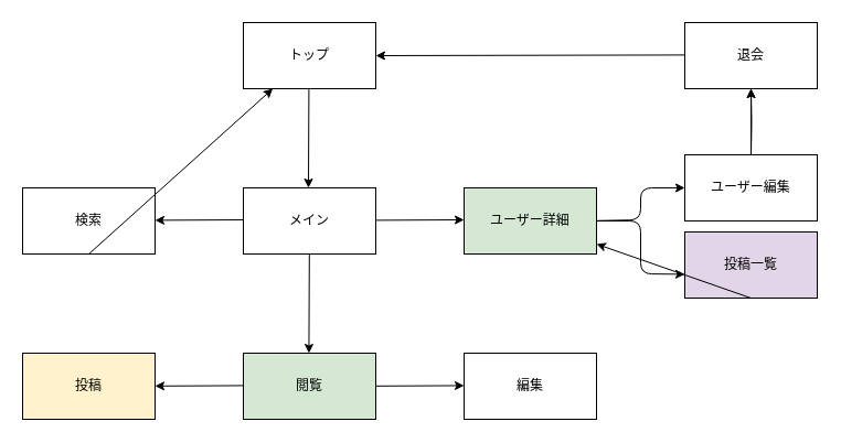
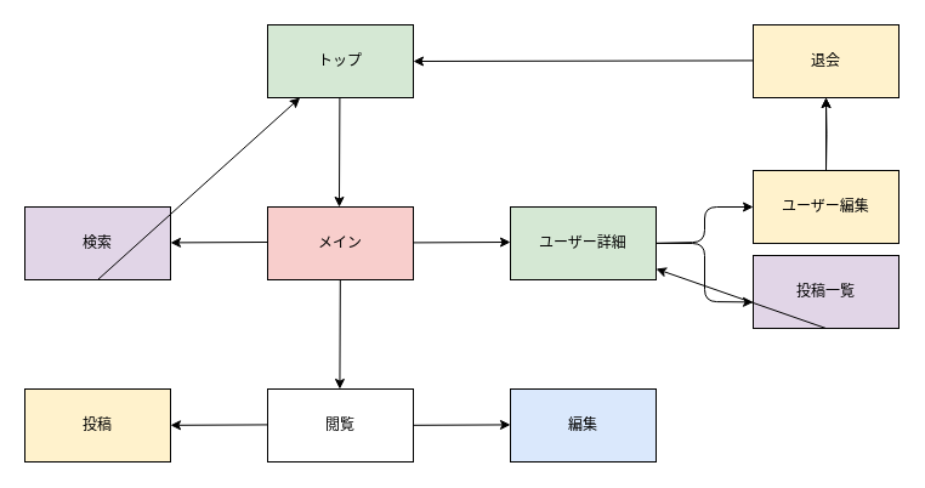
- <mxCell id="2" value="トップ" style="rounded=0;whiteSpace=wrap;html=1;" vertex="1" parent="1"><mxGeometry x="220" y="20" width="120" height="60" as="geometry" /></mxCell>
+ <mxCell id="2" value="トップ" style="rounded=0;whiteSpace=wrap;html=1;fillColor=#d5e8d4;" vertex="1" parent="1"><mxGeometry x="220" y="20" width="120" height="60" as="geometry" /></mxCell>
- <mxCell id="18" value="退会" style="rounded=0;whiteSpace=wrap;html=1;" vertex="1" parent="1"><mxGeometry x="620" y="20" width="120" height="60" as="geometry" /></mxCell>
+ <mxCell id="18" value="退会" style="rounded=0;whiteSpace=wrap;html=1;fillColor=#fff2cc;" vertex="1" parent="1"><mxGeometry x="620" y="20" width="120" height="60" as="geometry" /></mxCell>
- <mxCell id="16" value="ユーザー編集" style="rounded=0;whiteSpace=wrap;html=1;" vertex="1" parent="1"><mxGeometry x="620" y="140" width="120" height="60" as="geometry" /></mxCell>
+ <mxCell id="16" value="ユーザー編集" style="rounded=0;whiteSpace=wrap;html=1;fillColor=#fff2cc;" vertex="1" parent="1"><mxGeometry x="620" y="140" width="120" height="60" as="geometry" /></mxCell>
- <mxCell id="8" value="検索" style="rounded=0;whiteSpace=wrap;html=1;" vertex="1" parent="1"><mxGeometry x="20" y="170" width="120" height="60" as="geometry" /></mxCell>
+ <mxCell id="8" value="検索" style="rounded=0;whiteSpace=wrap;html=1;fillColor=#e1d5e7;" vertex="1" parent="1"><mxGeometry x="20" y="170" width="120" height="60" as="geometry" /></mxCell>
- <mxCell id="3" value="メイン" style="rounded=0;whiteSpace=wrap;html=1;" vertex="1" parent="1"><mxGeometry x="220" y="170" width="120" height="60" as="geometry" /></mxCell>
+ <mxCell id="3" value="メイン" style="rounded=0;whiteSpace=wrap;html=1;fillColor=#f8cecc;" vertex="1" parent="1"><mxGeometry x="220" y="170" width="120" height="60" as="geometry" /></mxCell>
- <mxCell id="5" value="閲覧" style="rounded=0;whiteSpace=wrap;html=1;fillColor=#d5e8d4;" vertex="1" parent="1"><mxGeometry x="220" y="320" width="120" height="60" as="geometry" /></mxCell>
+ <mxCell id="5" value="閲覧" style="rounded=0;whiteSpace=wrap;html=1;" vertex="1" parent="1"><mxGeometry x="220" y="320" width="120" height="60" as="geometry" /></mxCell>
- <mxCell id="6" value="編集" style="rounded=0;whiteSpace=wrap;html=1;" vertex="1" parent="1"><mxGeometry x="420" y="320" width="120" height="60" as="geometry" /></mxCell>
+ <mxCell id="6" value="編集" style="rounded=0;whiteSpace=wrap;html=1;fillColor=#dae8fc;" vertex="1" parent="1"><mxGeometry x="420" y="320" width="120" height="60" as="geometry" /></mxCell>
